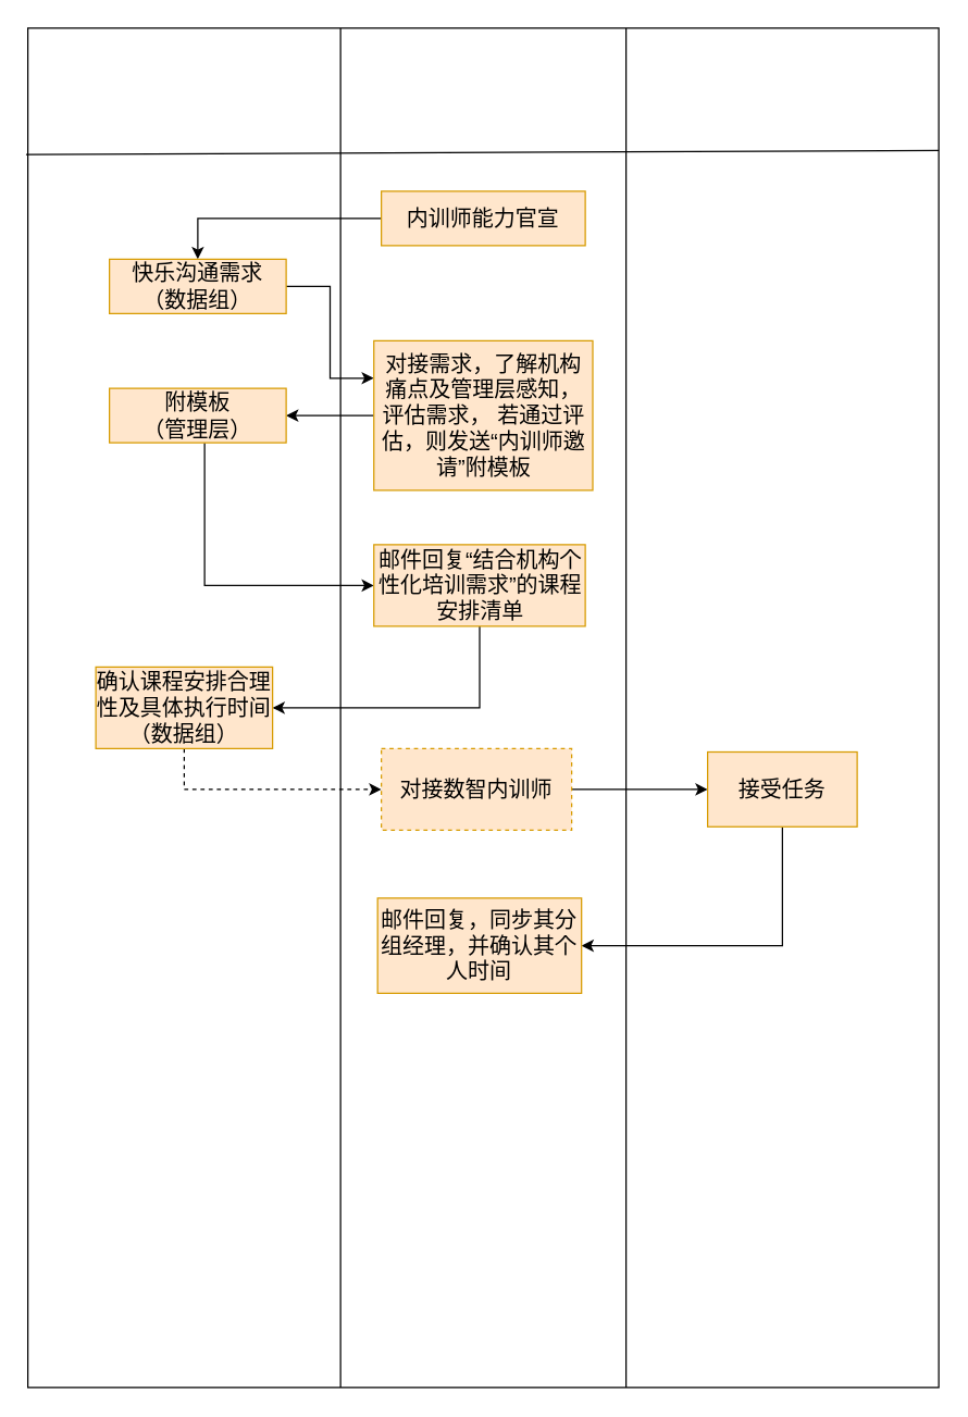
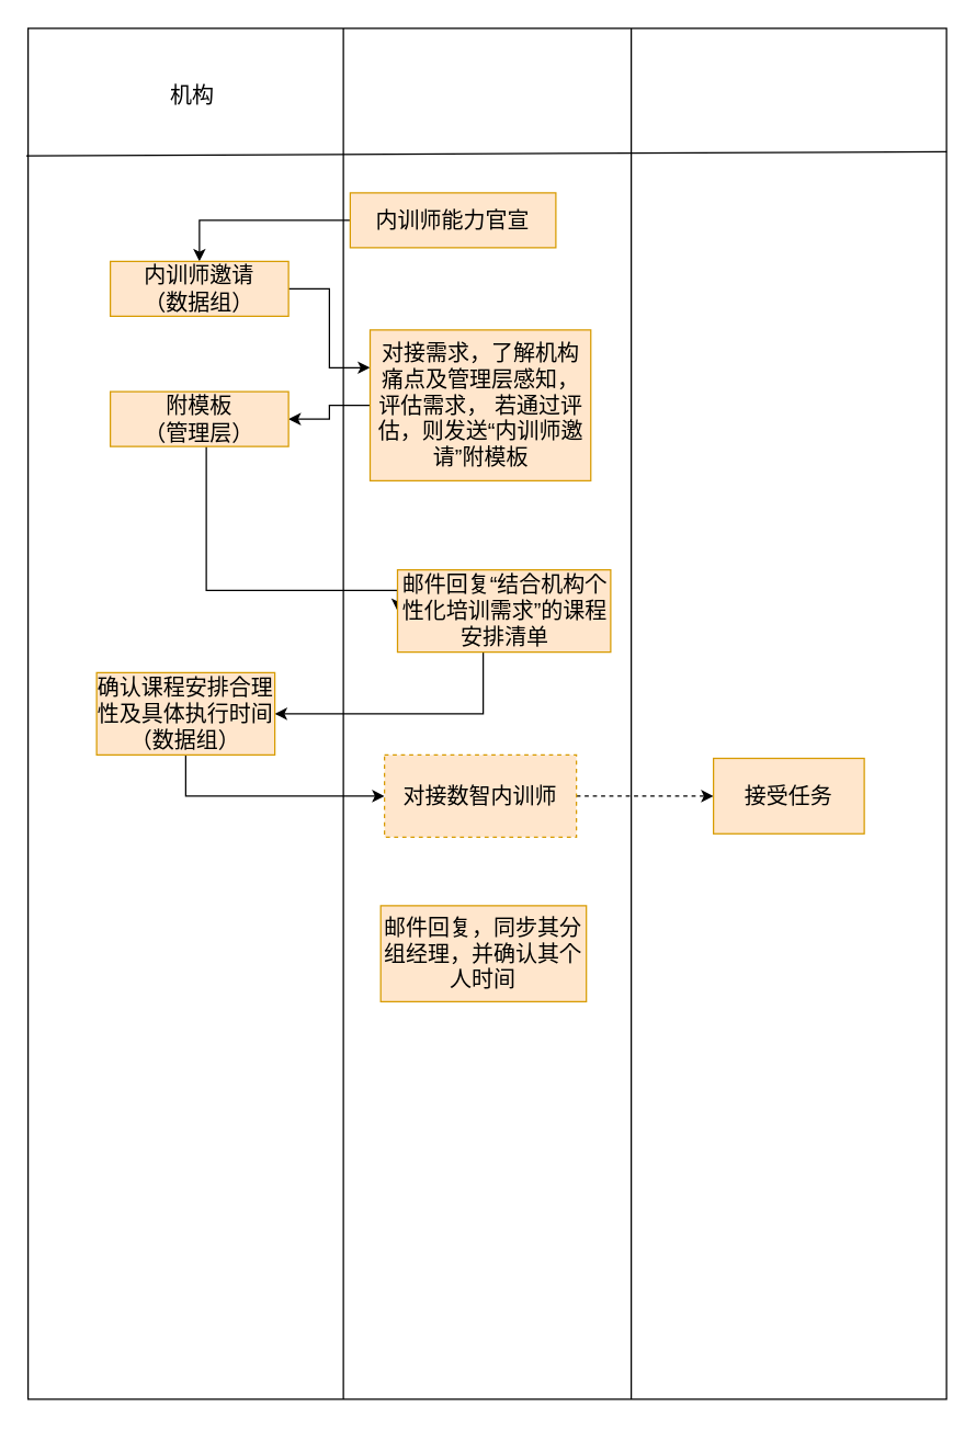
+ <mxCell id="4" value="机构" style="text;html=1;strokeColor=none;fillColor=none;align=center;verticalAlign=middle;whiteSpace=wrap;rounded=0;fontSize=16;" vertex="1" parent="1"><mxGeometry x="80" y="38.75" width="120" height="60" as="geometry" /></mxCell>
- <mxCell id="6" value="内训师能力官宣" style="text;html=1;strokeColor=#d79b00;fillColor=#ffe6cc;align=center;verticalAlign=middle;whiteSpace=wrap;rounded=0;fontSize=16;" vertex="1" parent="1"><mxGeometry x="280" y="140" width="150" height="40" as="geometry" /></mxCell>
+ <mxCell id="6" value="内训师能力官宣" style="text;html=1;strokeColor=#d79b00;fillColor=#ffe6cc;align=center;verticalAlign=middle;whiteSpace=wrap;rounded=0;fontSize=16;" vertex="1" parent="1"><mxGeometry x="255" y="140" width="150" height="40" as="geometry" /></mxCell>
- <mxCell id="8" value="&lt;div&gt;快乐沟通需求&lt;/div&gt;&lt;div&gt;（数据组）&lt;/div&gt;" style="text;html=1;strokeColor=#d79b00;fillColor=#ffe6cc;align=center;verticalAlign=middle;whiteSpace=wrap;rounded=0;fontSize=16;" vertex="1" parent="1"><mxGeometry x="80" y="190" width="130" height="40" as="geometry" /></mxCell>
+ <mxCell id="8" value="&lt;div&gt;内训师邀请&lt;/div&gt;&lt;div&gt;（数据组）&lt;/div&gt;" style="text;html=1;strokeColor=#d79b00;fillColor=#ffe6cc;align=center;verticalAlign=middle;whiteSpace=wrap;rounded=0;fontSize=16;" vertex="1" parent="1"><mxGeometry x="80" y="190" width="130" height="40" as="geometry" /></mxCell>
- <mxCell id="10" value="对接需求，了解机构痛点及管理层感知，评估需求， 若通过评估，则发送“内训师邀请”附模板" style="text;html=1;strokeColor=#d79b00;fillColor=#ffe6cc;align=center;verticalAlign=middle;whiteSpace=wrap;rounded=0;fontSize=16;" vertex="1" parent="1"><mxGeometry x="274.5" y="250" width="161" height="110" as="geometry" /></mxCell>
+ <mxCell id="10" value="对接需求，了解机构痛点及管理层感知，评估需求， 若通过评估，则发送“内训师邀请”附模板" style="text;html=1;strokeColor=#d79b00;fillColor=#ffe6cc;align=center;verticalAlign=middle;whiteSpace=wrap;rounded=0;fontSize=16;" vertex="1" parent="1"><mxGeometry x="269.5" y="240" width="161" height="110" as="geometry" /></mxCell>
- <mxCell id="14" value="邮件回复“结合机构个性化培训需求”的课程安排清单" style="text;html=1;strokeColor=#d79b00;fillColor=#ffe6cc;align=center;verticalAlign=middle;whiteSpace=wrap;rounded=0;fontSize=16;" vertex="1" parent="1"><mxGeometry x="274.5" y="400" width="155.5" height="60" as="geometry" /></mxCell>
+ <mxCell id="14" value="邮件回复“结合机构个性化培训需求”的课程安排清单" style="text;html=1;strokeColor=#d79b00;fillColor=#ffe6cc;align=center;verticalAlign=middle;whiteSpace=wrap;rounded=0;fontSize=16;" vertex="1" parent="1"><mxGeometry x="289.5" y="415" width="155.5" height="60" as="geometry" /></mxCell>
- <mxCell id="15" value="" style="edgeStyle=orthogonalEdgeStyle;rounded=0;orthogonalLoop=1;jettySize=auto;html=1;dashed=1;" edge="1" parent="1" source="16" target="18"><mxGeometry relative="1" as="geometry"><Array as="points"><mxPoint x="135" y="580" /></Array></mxGeometry></mxCell>
+ <mxCell id="15" value="" style="edgeStyle=orthogonalEdgeStyle;rounded=0;orthogonalLoop=1;jettySize=auto;html=1;" edge="1" parent="1" source="16" target="18"><mxGeometry relative="1" as="geometry"><Array as="points"><mxPoint x="135" y="580" /></Array></mxGeometry></mxCell>
- <mxCell id="17" style="edgeStyle=orthogonalEdgeStyle;rounded=0;orthogonalLoop=1;jettySize=auto;html=1;entryX=0;entryY=0.5;entryDx=0;entryDy=0;" edge="1" parent="1" source="18" target="20"><mxGeometry relative="1" as="geometry" /></mxCell>
+ <mxCell id="17" style="edgeStyle=orthogonalEdgeStyle;rounded=0;orthogonalLoop=1;jettySize=auto;html=1;entryX=0;entryY=0.5;entryDx=0;entryDy=0;dashed=1;" edge="1" parent="1" source="18" target="20"><mxGeometry relative="1" as="geometry" /></mxCell>
- <mxCell id="19" style="edgeStyle=orthogonalEdgeStyle;rounded=0;orthogonalLoop=1;jettySize=auto;html=1;entryX=1;entryY=0.5;entryDx=0;entryDy=0;" edge="1" parent="1" source="20" target="21"><mxGeometry relative="1" as="geometry"><Array as="points"><mxPoint x="575" y="695" /></Array></mxGeometry></mxCell>
